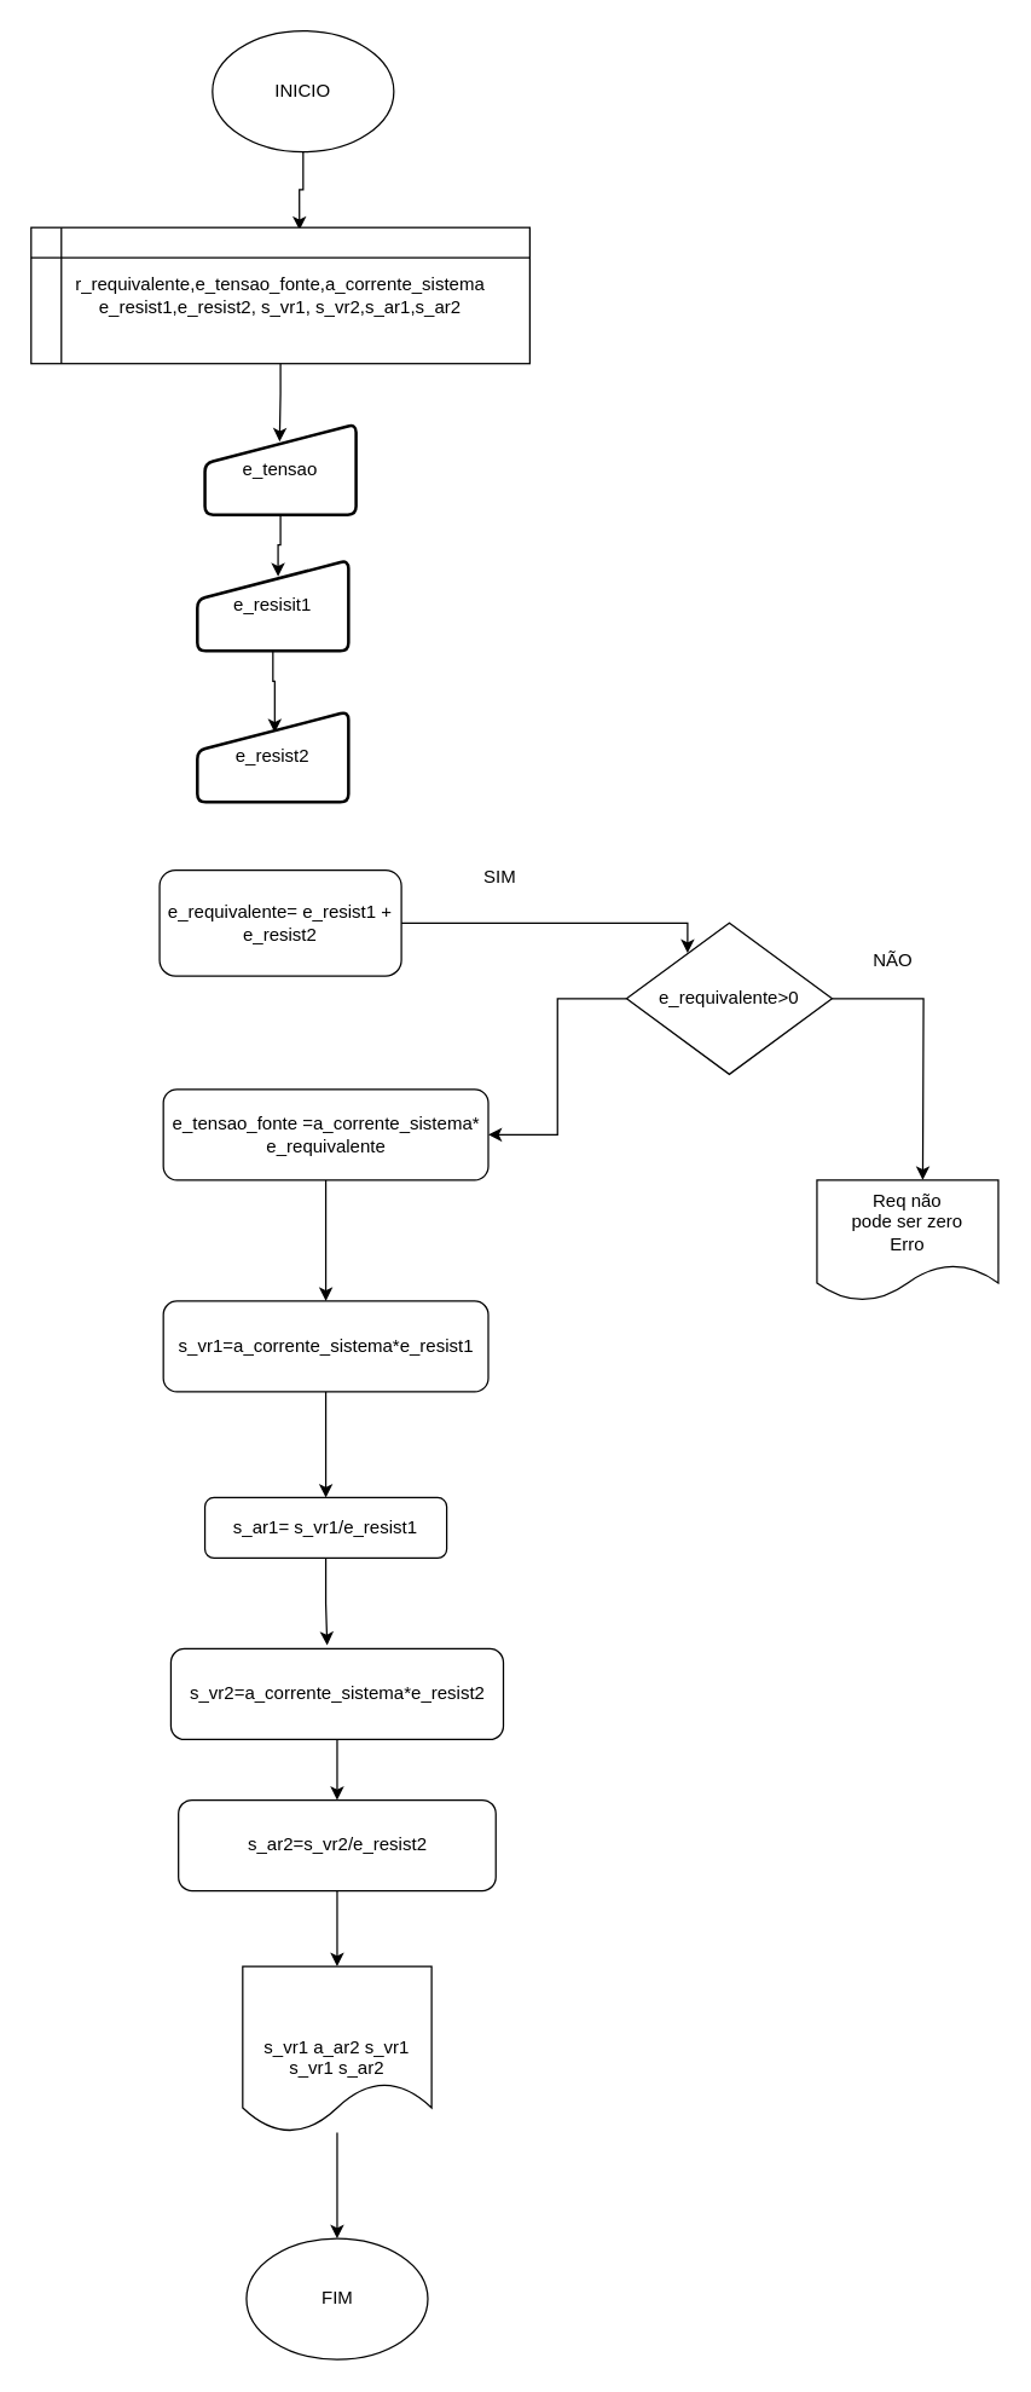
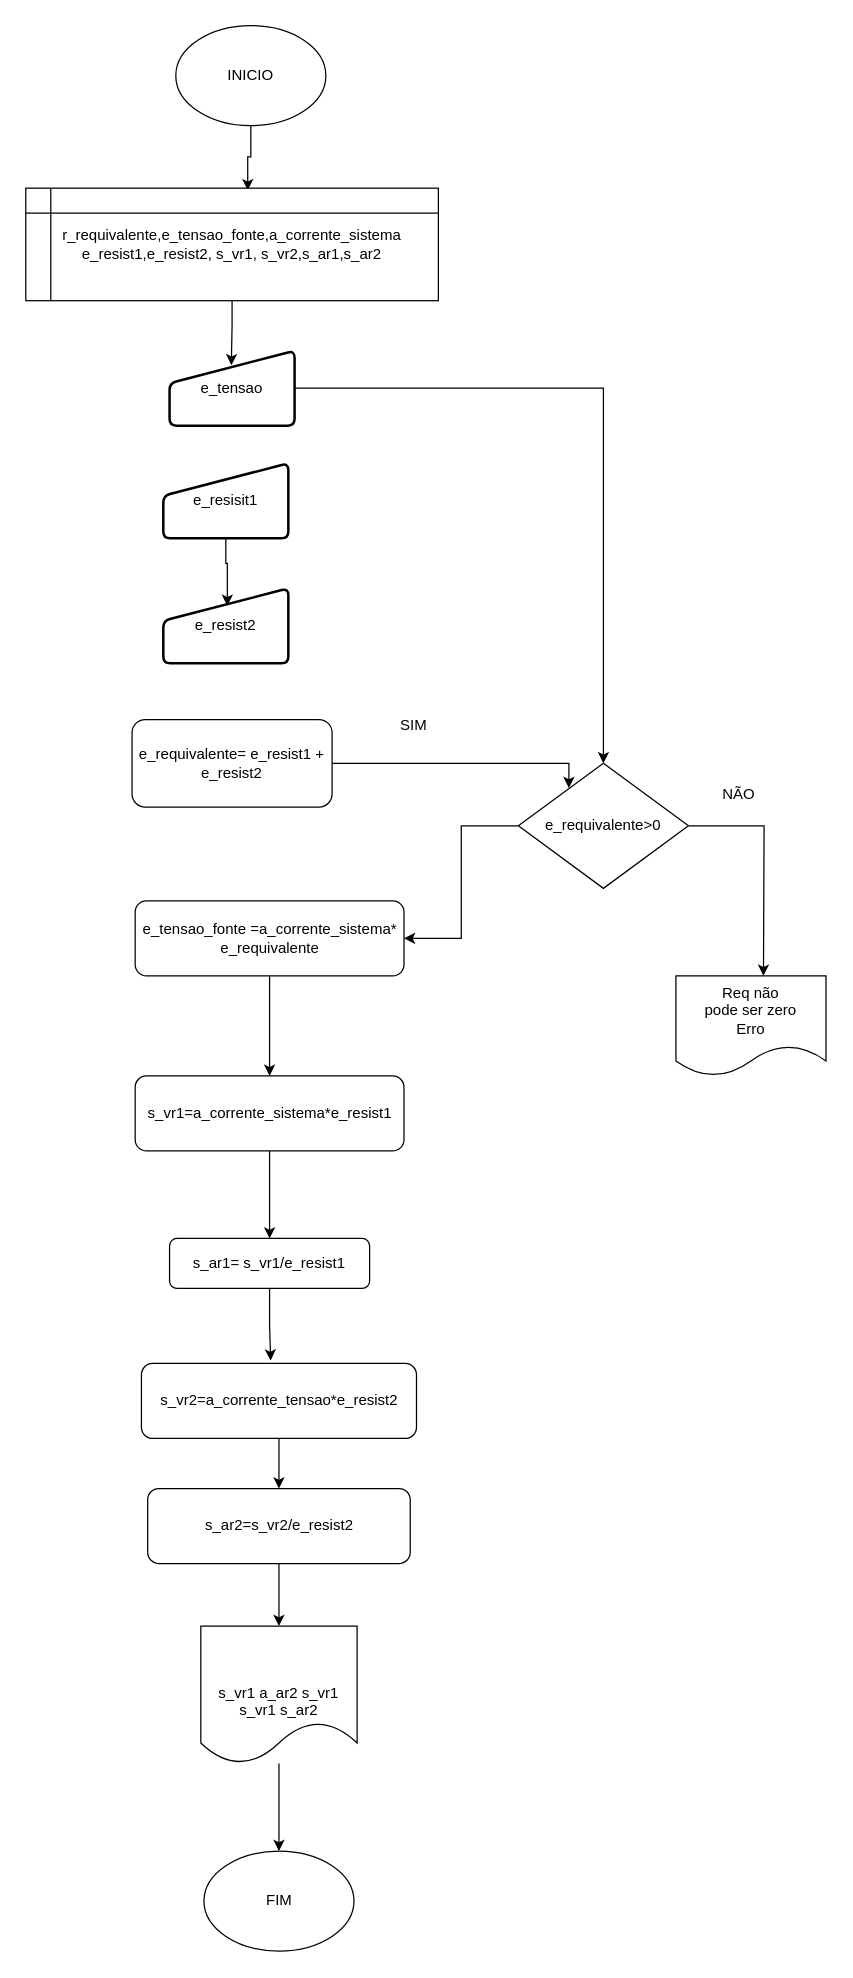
- <mxCell id="8" style="edgeStyle=orthogonalEdgeStyle;rounded=0;orthogonalLoop=1;jettySize=auto;html=1;entryX=0.534;entryY=0.18;entryDx=0;entryDy=0;entryPerimeter=0;" parent="1" source="9" target="7" edge="1"><mxGeometry relative="1" as="geometry" /></mxCell>
+ <mxCell id="8" style="edgeStyle=orthogonalEdgeStyle;rounded=0;orthogonalLoop=1;jettySize=auto;html=1;" parent="1" source="9" target="25" edge="1"><mxGeometry relative="1" as="geometry" /></mxCell>
- <mxCell id="20" value="s_vr2=a_corrente_sistema*e_resist2" style="rounded=1;whiteSpace=wrap;html=1;" parent="1" vertex="1"><mxGeometry x="112.5" y="1090" width="220" height="60" as="geometry" /></mxCell>
+ <mxCell id="20" value="s_vr2=a_corrente_tensao*e_resist2" style="rounded=1;whiteSpace=wrap;html=1;" parent="1" vertex="1"><mxGeometry x="112.5" y="1090" width="220" height="60" as="geometry" /></mxCell>
